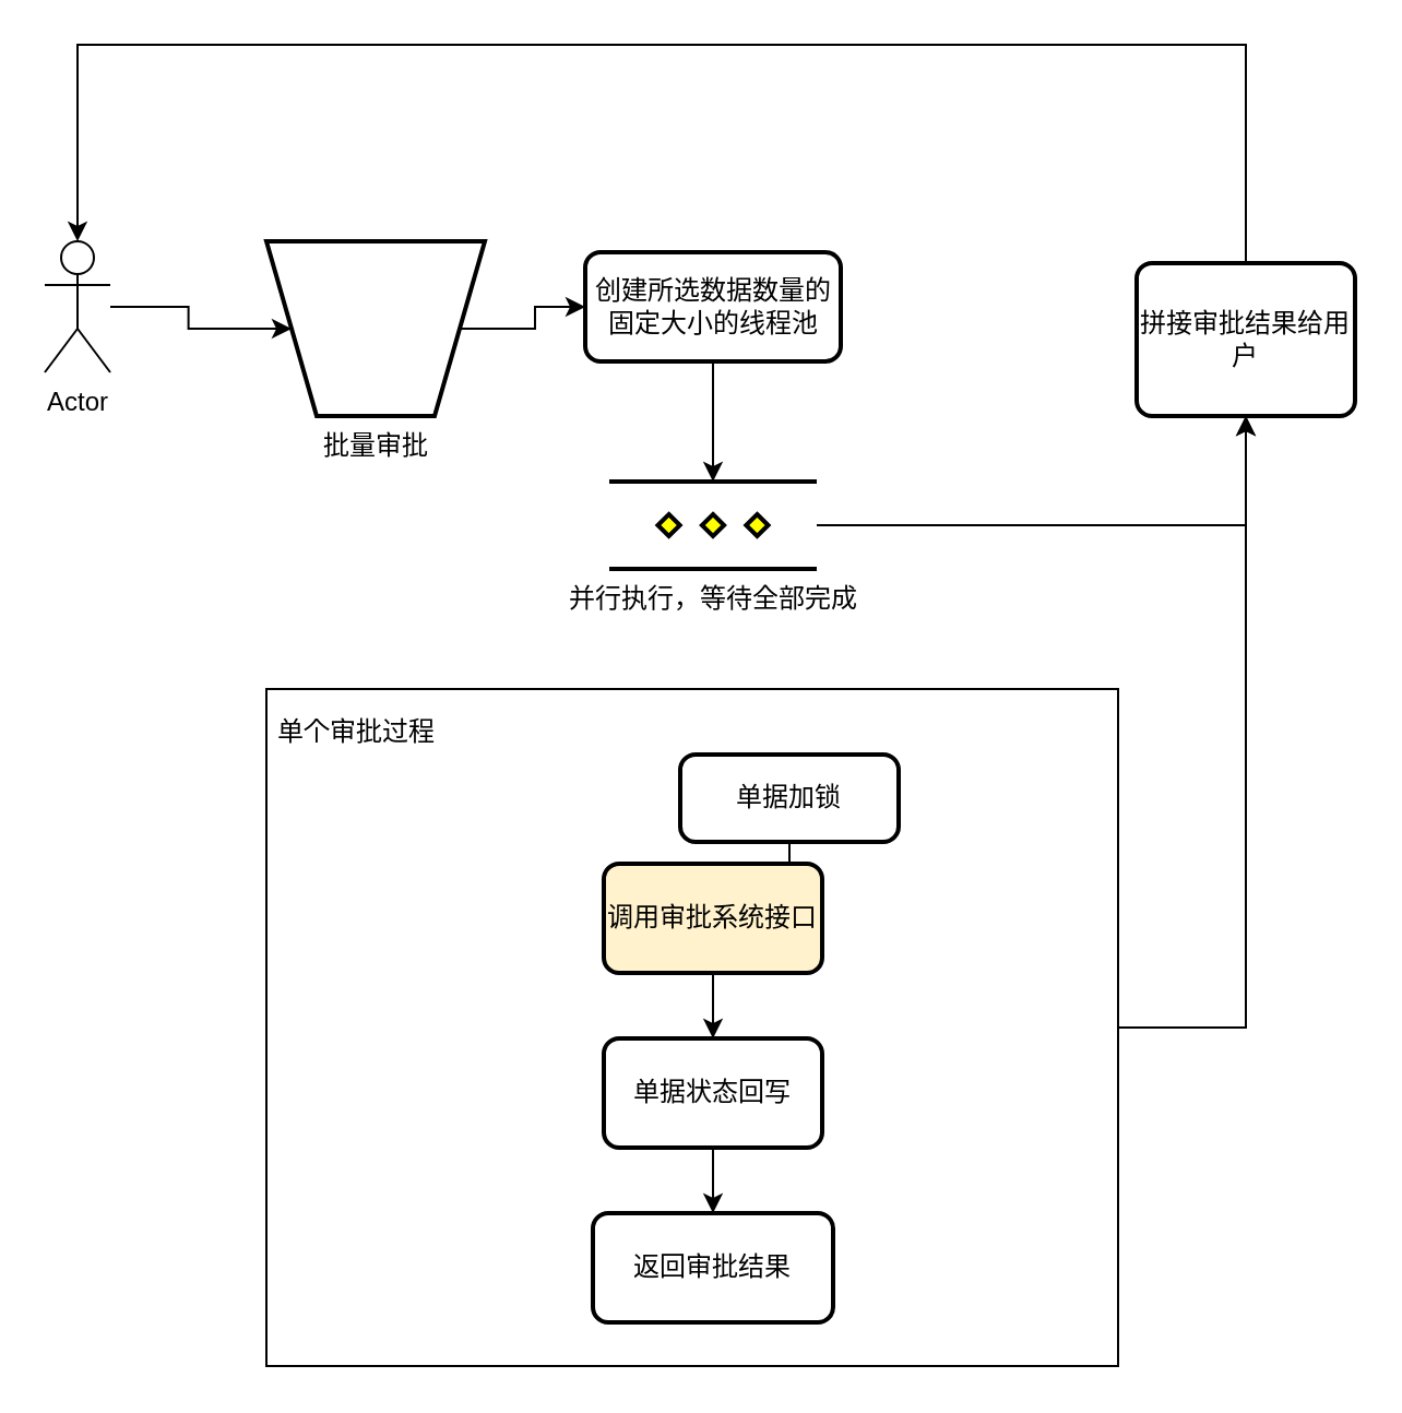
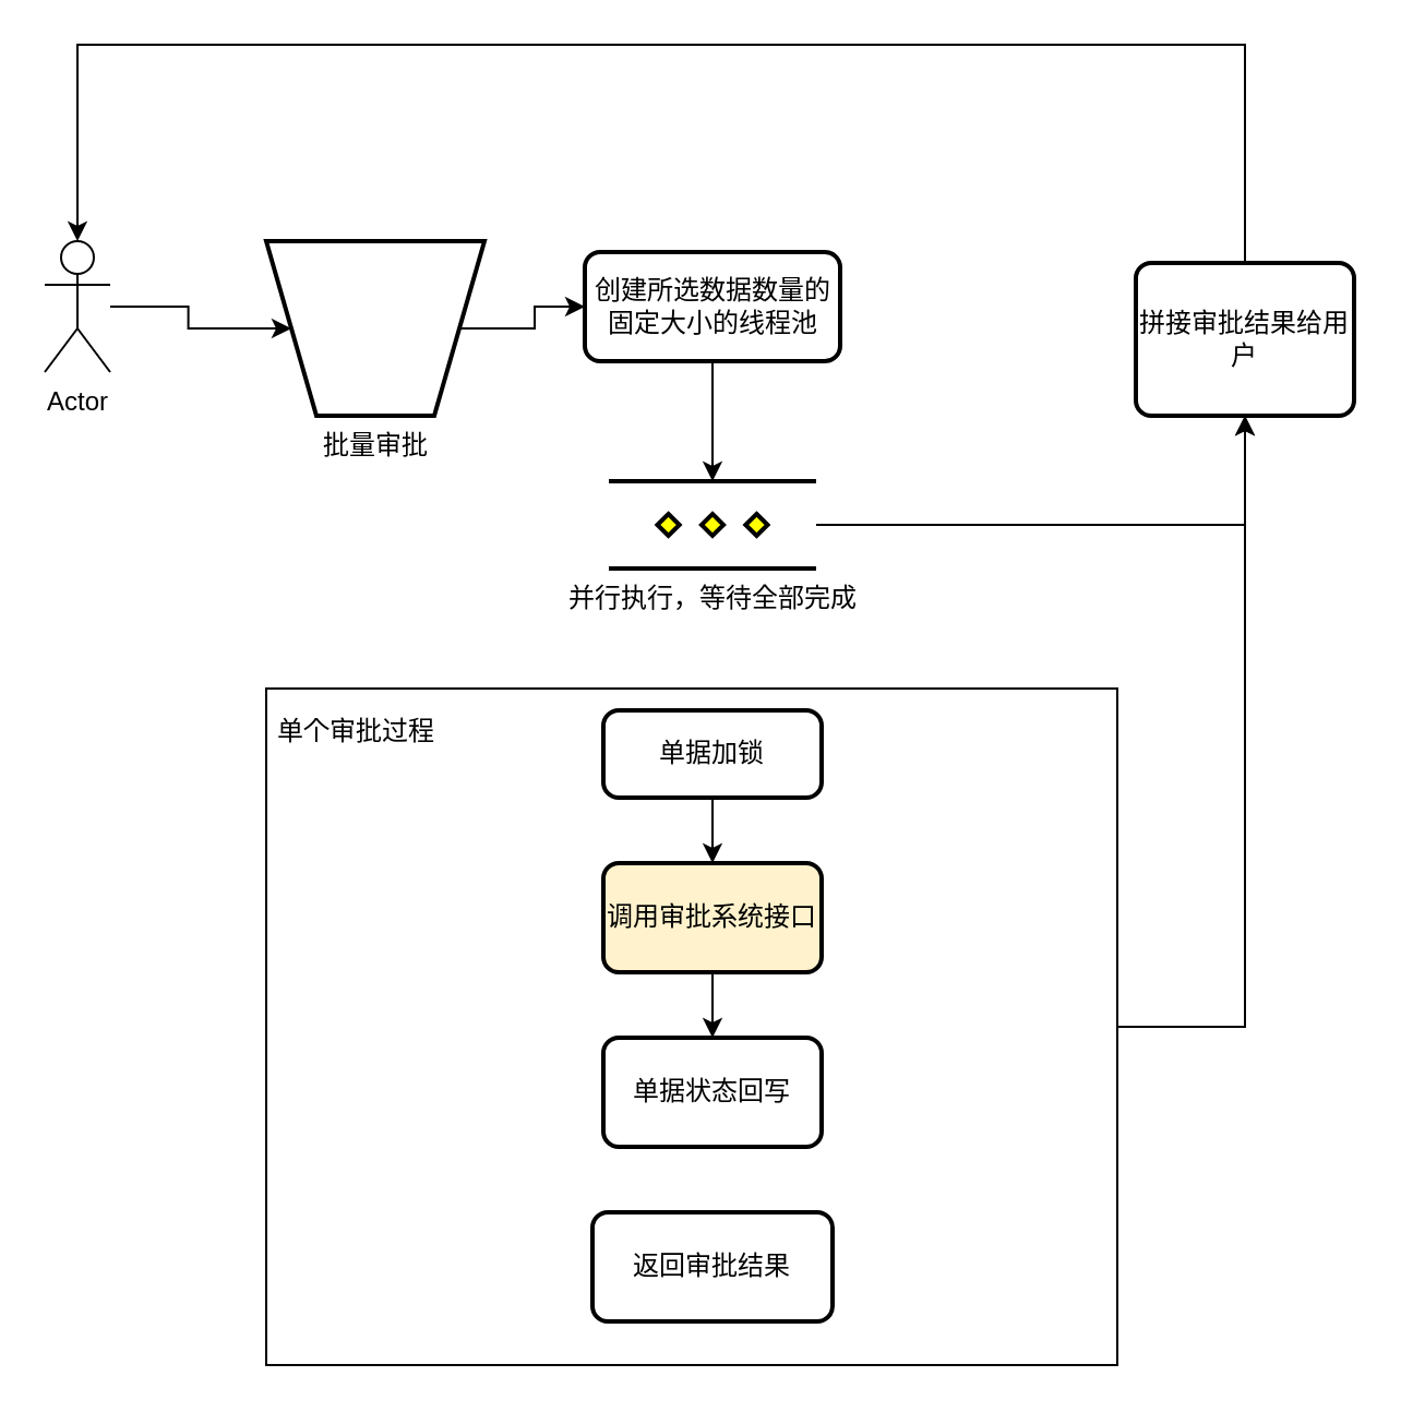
- <mxCell id="11" value="单据加锁" style="rounded=1;whiteSpace=wrap;html=1;absoluteArcSize=1;arcSize=14;strokeWidth=2;" vertex="1" parent="1"><mxGeometry x="311" y="345" width="100" height="40" as="geometry" /></mxCell>
+ <mxCell id="11" value="单据加锁" style="rounded=1;whiteSpace=wrap;html=1;absoluteArcSize=1;arcSize=14;strokeWidth=2;" vertex="1" parent="1"><mxGeometry x="276" y="325" width="100" height="40" as="geometry" /></mxCell>
- <mxCell id="14" value="" style="edgeStyle=orthogonalEdgeStyle;rounded=0;orthogonalLoop=1;jettySize=auto;html=1;" edge="1" parent="1" source="15" target="16"><mxGeometry relative="1" as="geometry" /></mxCell>
